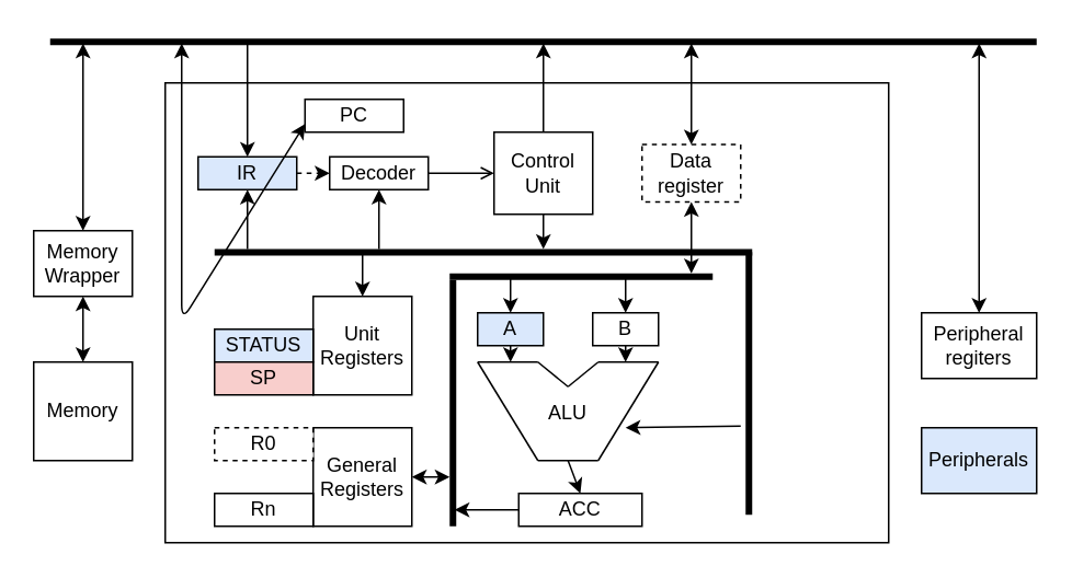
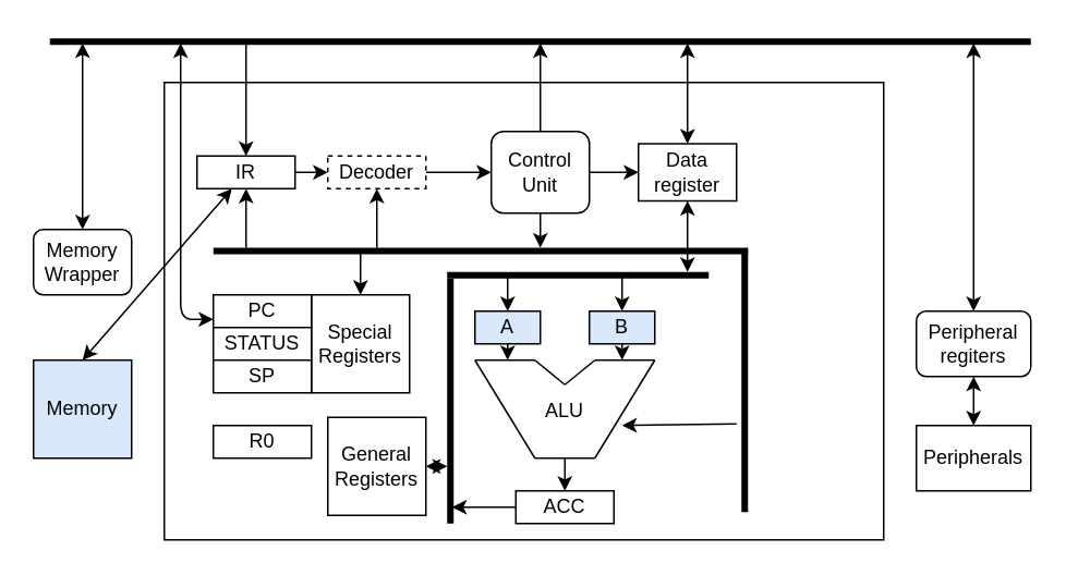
- <mxCell id="9" value="PC" style="rounded=0;whiteSpace=wrap;html=1;" vertex="1" parent="1"><mxGeometry x="185" y="60" width="60" height="20" as="geometry" /></mxCell>
+ <mxCell id="9" value="PC" style="rounded=0;whiteSpace=wrap;html=1;" vertex="1" parent="1"><mxGeometry x="130" y="180" width="60" height="20" as="geometry" /></mxCell>
- <mxCell id="28" value="IR" style="rounded=0;whiteSpace=wrap;html=1;fillColor=#dae8fc;" vertex="1" parent="1"><mxGeometry x="120" y="95" width="60" height="20" as="geometry" /></mxCell>
+ <mxCell id="28" value="IR" style="rounded=0;whiteSpace=wrap;html=1;" vertex="1" parent="1"><mxGeometry x="120" y="95" width="60" height="20" as="geometry" /></mxCell>
- <mxCell id="27" style="edgeStyle=none;html=1;exitX=1;exitY=0.5;exitDx=0;exitDy=0;entryX=0;entryY=0.5;entryDx=0;entryDy=0;dashed=1;" edge="1" parent="1" source="28" target="33"><mxGeometry relative="1" as="geometry" /></mxCell>
+ <mxCell id="27" style="edgeStyle=none;html=1;exitX=1;exitY=0.5;exitDx=0;exitDy=0;entryX=0;entryY=0.5;entryDx=0;entryDy=0;" edge="1" parent="1" source="28" target="33"><mxGeometry relative="1" as="geometry" /></mxCell>
- <mxCell id="33" value="Decoder" style="rounded=0;whiteSpace=wrap;html=1;" vertex="1" parent="1"><mxGeometry x="200" y="95" width="60" height="20" as="geometry" /></mxCell>
+ <mxCell id="33" value="Decoder" style="rounded=0;whiteSpace=wrap;html=1;dashed=1;" vertex="1" parent="1"><mxGeometry x="200" y="95" width="60" height="20" as="geometry" /></mxCell>
- <mxCell id="32" style="edgeStyle=none;html=1;exitX=1;exitY=0.5;exitDx=0;exitDy=0;endArrow=open;" edge="1" parent="1" source="33" target="31"><mxGeometry relative="1" as="geometry" /></mxCell>
+ <mxCell id="32" style="edgeStyle=none;html=1;exitX=1;exitY=0.5;exitDx=0;exitDy=0;" edge="1" parent="1" source="33" target="31"><mxGeometry relative="1" as="geometry" /></mxCell>
- <mxCell id="31" value="Control Unit" style="rounded=0;whiteSpace=wrap;html=1;" vertex="1" parent="1"><mxGeometry x="300" y="80" width="60" height="50" as="geometry" /></mxCell>
+ <mxCell id="31" value="Control Unit" style="whiteSpace=wrap;html=1;rounded=1;" vertex="1" parent="1"><mxGeometry x="300" y="80" width="60" height="50" as="geometry" /></mxCell>
+ <mxCell id="30" style="edgeStyle=none;html=1;exitX=1;exitY=0.5;exitDx=0;exitDy=0;" edge="1" parent="1" source="31" target="55"><mxGeometry relative="1" as="geometry" /></mxCell>
- <mxCell id="55" value="Data register" style="rounded=0;whiteSpace=wrap;html=1;dashed=1;" vertex="1" parent="1"><mxGeometry x="390" y="87.5" width="60" height="35" as="geometry" /></mxCell>
+ <mxCell id="55" value="Data register" style="rounded=0;whiteSpace=wrap;html=1;" vertex="1" parent="1"><mxGeometry x="390" y="87.5" width="60" height="35" as="geometry" /></mxCell>
- <mxCell id="5" value="Memory Wrapper" style="rounded=0;whiteSpace=wrap;html=1;" vertex="1" parent="1"><mxGeometry x="20" y="140" width="60" height="40" as="geometry" /></mxCell>
+ <mxCell id="5" value="Memory Wrapper" style="whiteSpace=wrap;html=1;rounded=1;" vertex="1" parent="1"><mxGeometry x="20" y="140" width="60" height="40" as="geometry" /></mxCell>
- <mxCell id="50" value="" style="endArrow=classic;startArrow=classic;html=1;entryX=0.5;entryY=1;entryDx=0;entryDy=0;exitX=0.5;exitY=0;exitDx=0;exitDy=0;" edge="1" parent="1" source="2" target="5"><mxGeometry width="50" height="50" relative="1" as="geometry"><mxPoint x="-30" y="240" as="sourcePoint" /><mxPoint x="20" y="190" as="targetPoint" /></mxGeometry></mxCell>
+ <mxCell id="50" value="" style="endArrow=classic;startArrow=classic;html=1;exitX=0.5;exitY=0;exitDx=0;exitDy=0;" edge="1" parent="1" source="2" target="28"><mxGeometry width="50" height="50" relative="1" as="geometry"><mxPoint x="-30" y="240" as="sourcePoint" /><mxPoint x="20" y="190" as="targetPoint" /></mxGeometry></mxCell>
- <mxCell id="25" value="B" style="rounded=0;whiteSpace=wrap;html=1;" vertex="1" parent="1"><mxGeometry x="360" y="190" width="40" height="20" as="geometry" /></mxCell>
+ <mxCell id="25" value="B" style="rounded=0;whiteSpace=wrap;html=1;fillColor=#dae8fc;" vertex="1" parent="1"><mxGeometry x="360" y="190" width="40" height="20" as="geometry" /></mxCell>
- <mxCell id="10" value="STATUS" style="rounded=0;whiteSpace=wrap;html=1;fillColor=#dae8fc;" vertex="1" parent="1"><mxGeometry x="130" y="200" width="60" height="20" as="geometry" /></mxCell>
+ <mxCell id="10" value="STATUS" style="rounded=0;whiteSpace=wrap;html=1;" vertex="1" parent="1"><mxGeometry x="130" y="200" width="60" height="20" as="geometry" /></mxCell>
- <mxCell id="8" value="Unit&lt;br&gt;Registers" style="rounded=0;whiteSpace=wrap;html=1;" vertex="1" parent="1"><mxGeometry x="190" y="180" width="60" height="60" as="geometry" /></mxCell>
+ <mxCell id="8" value="Special&lt;br&gt;Registers" style="rounded=0;whiteSpace=wrap;html=1;" vertex="1" parent="1"><mxGeometry x="190" y="180" width="60" height="60" as="geometry" /></mxCell>
- <mxCell id="7" value="Peripheral regiters" style="rounded=0;whiteSpace=wrap;html=1;" vertex="1" parent="1"><mxGeometry x="560" y="190" width="70" height="40" as="geometry" /></mxCell>
+ <mxCell id="7" value="Peripheral regiters" style="whiteSpace=wrap;html=1;rounded=1;" vertex="1" parent="1"><mxGeometry x="560" y="190" width="70" height="40" as="geometry" /></mxCell>
- <mxCell id="11" value="SP" style="rounded=0;whiteSpace=wrap;html=1;fillColor=#f8cecc;" vertex="1" parent="1"><mxGeometry x="130" y="220" width="60" height="20" as="geometry" /></mxCell>
+ <mxCell id="11" value="SP" style="rounded=0;whiteSpace=wrap;html=1;" vertex="1" parent="1"><mxGeometry x="130" y="220" width="60" height="20" as="geometry" /></mxCell>
+ <mxCell id="52" value="" style="endArrow=classic;startArrow=classic;html=1;entryX=0.5;entryY=1;entryDx=0;entryDy=0;exitX=0.5;exitY=0;exitDx=0;exitDy=0;" edge="1" parent="1" source="6" target="7"><mxGeometry width="50" height="50" relative="1" as="geometry"><mxPoint x="700" y="250" as="sourcePoint" /><mxPoint x="750" y="200" as="targetPoint" /></mxGeometry></mxCell>
- <mxCell id="2" value="Memory" style="rounded=0;whiteSpace=wrap;html=1;" vertex="1" parent="1"><mxGeometry x="20" y="220" width="60" height="60" as="geometry" /></mxCell>
+ <mxCell id="2" value="Memory" style="rounded=0;whiteSpace=wrap;html=1;fillColor=#dae8fc;" vertex="1" parent="1"><mxGeometry x="20" y="220" width="60" height="60" as="geometry" /></mxCell>
- <mxCell id="12" value="R0" style="rounded=0;whiteSpace=wrap;html=1;dashed=1;" vertex="1" parent="1"><mxGeometry x="130" y="260" width="60" height="20" as="geometry" /></mxCell>
+ <mxCell id="12" value="R0" style="rounded=0;whiteSpace=wrap;html=1;" vertex="1" parent="1"><mxGeometry x="130" y="260" width="60" height="20" as="geometry" /></mxCell>
- <mxCell id="6" value="Peripherals" style="rounded=0;whiteSpace=wrap;html=1;fillColor=#dae8fc;" vertex="1" parent="1"><mxGeometry x="560" y="260" width="70" height="40" as="geometry" /></mxCell>
+ <mxCell id="6" value="Peripherals" style="rounded=0;whiteSpace=wrap;html=1;" vertex="1" parent="1"><mxGeometry x="560" y="260" width="70" height="40" as="geometry" /></mxCell>
- <mxCell id="4" value="General&lt;br&gt;Registers" style="rounded=0;whiteSpace=wrap;html=1;" vertex="1" parent="1"><mxGeometry x="190" y="260" width="60" height="60" as="geometry" /></mxCell>
+ <mxCell id="4" value="General&lt;br&gt;Registers" style="rounded=0;whiteSpace=wrap;html=1;" vertex="1" parent="1"><mxGeometry x="200" y="255" width="60" height="60" as="geometry" /></mxCell>
- <mxCell id="13" value="Rn" style="rounded=0;whiteSpace=wrap;html=1;" vertex="1" parent="1"><mxGeometry x="130" y="300" width="60" height="20" as="geometry" /></mxCell>
- <mxCell id="26" value="ACC" style="rounded=0;whiteSpace=wrap;html=1;" vertex="1" parent="1"><mxGeometry x="315" y="300" width="75" height="20" as="geometry" /></mxCell>
+ <mxCell id="26" value="ACC" style="rounded=0;whiteSpace=wrap;html=1;" vertex="1" parent="1"><mxGeometry x="315" y="300" width="60" height="20" as="geometry" /></mxCell>
